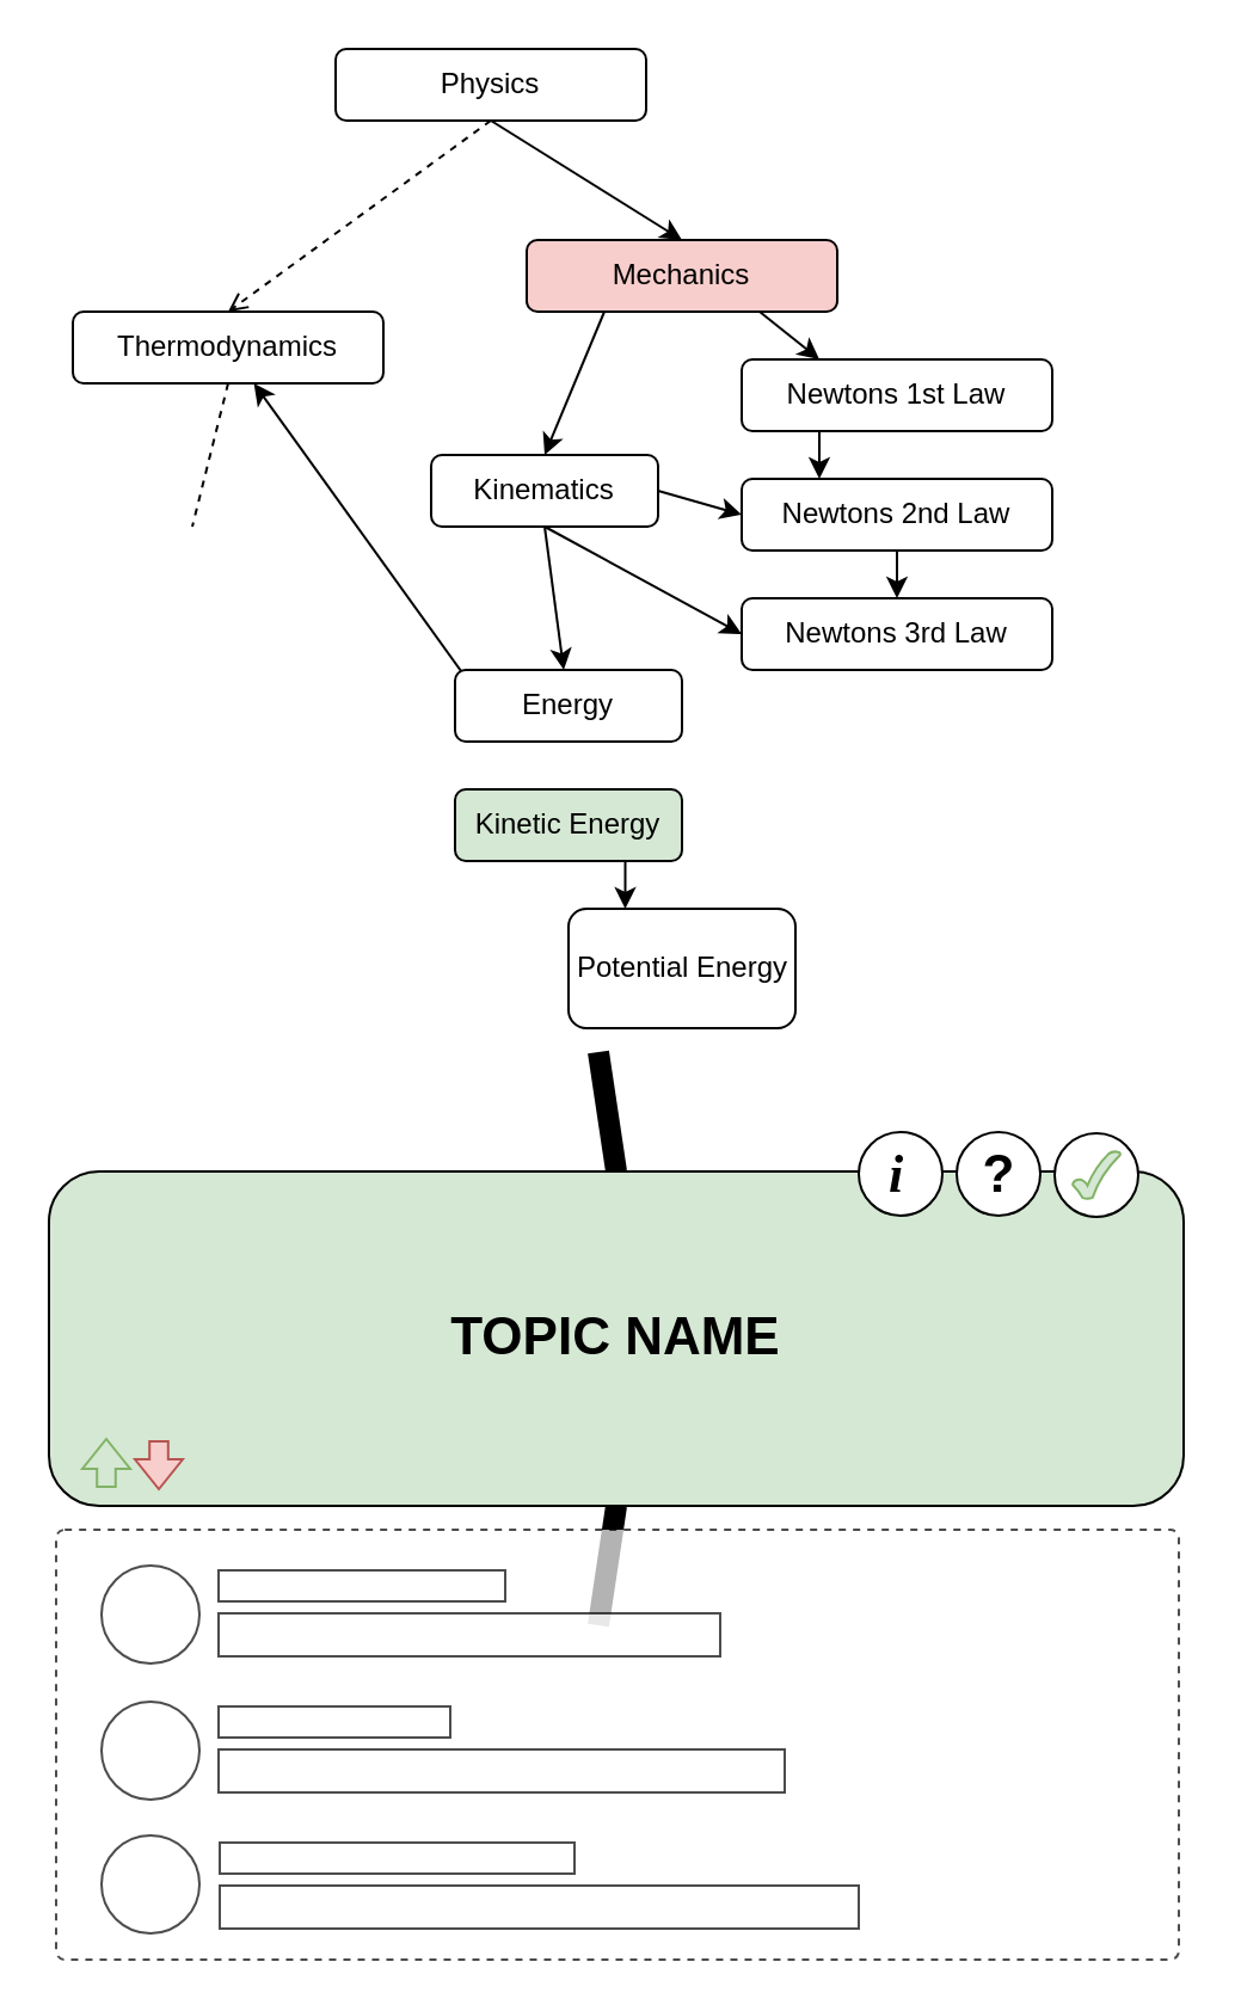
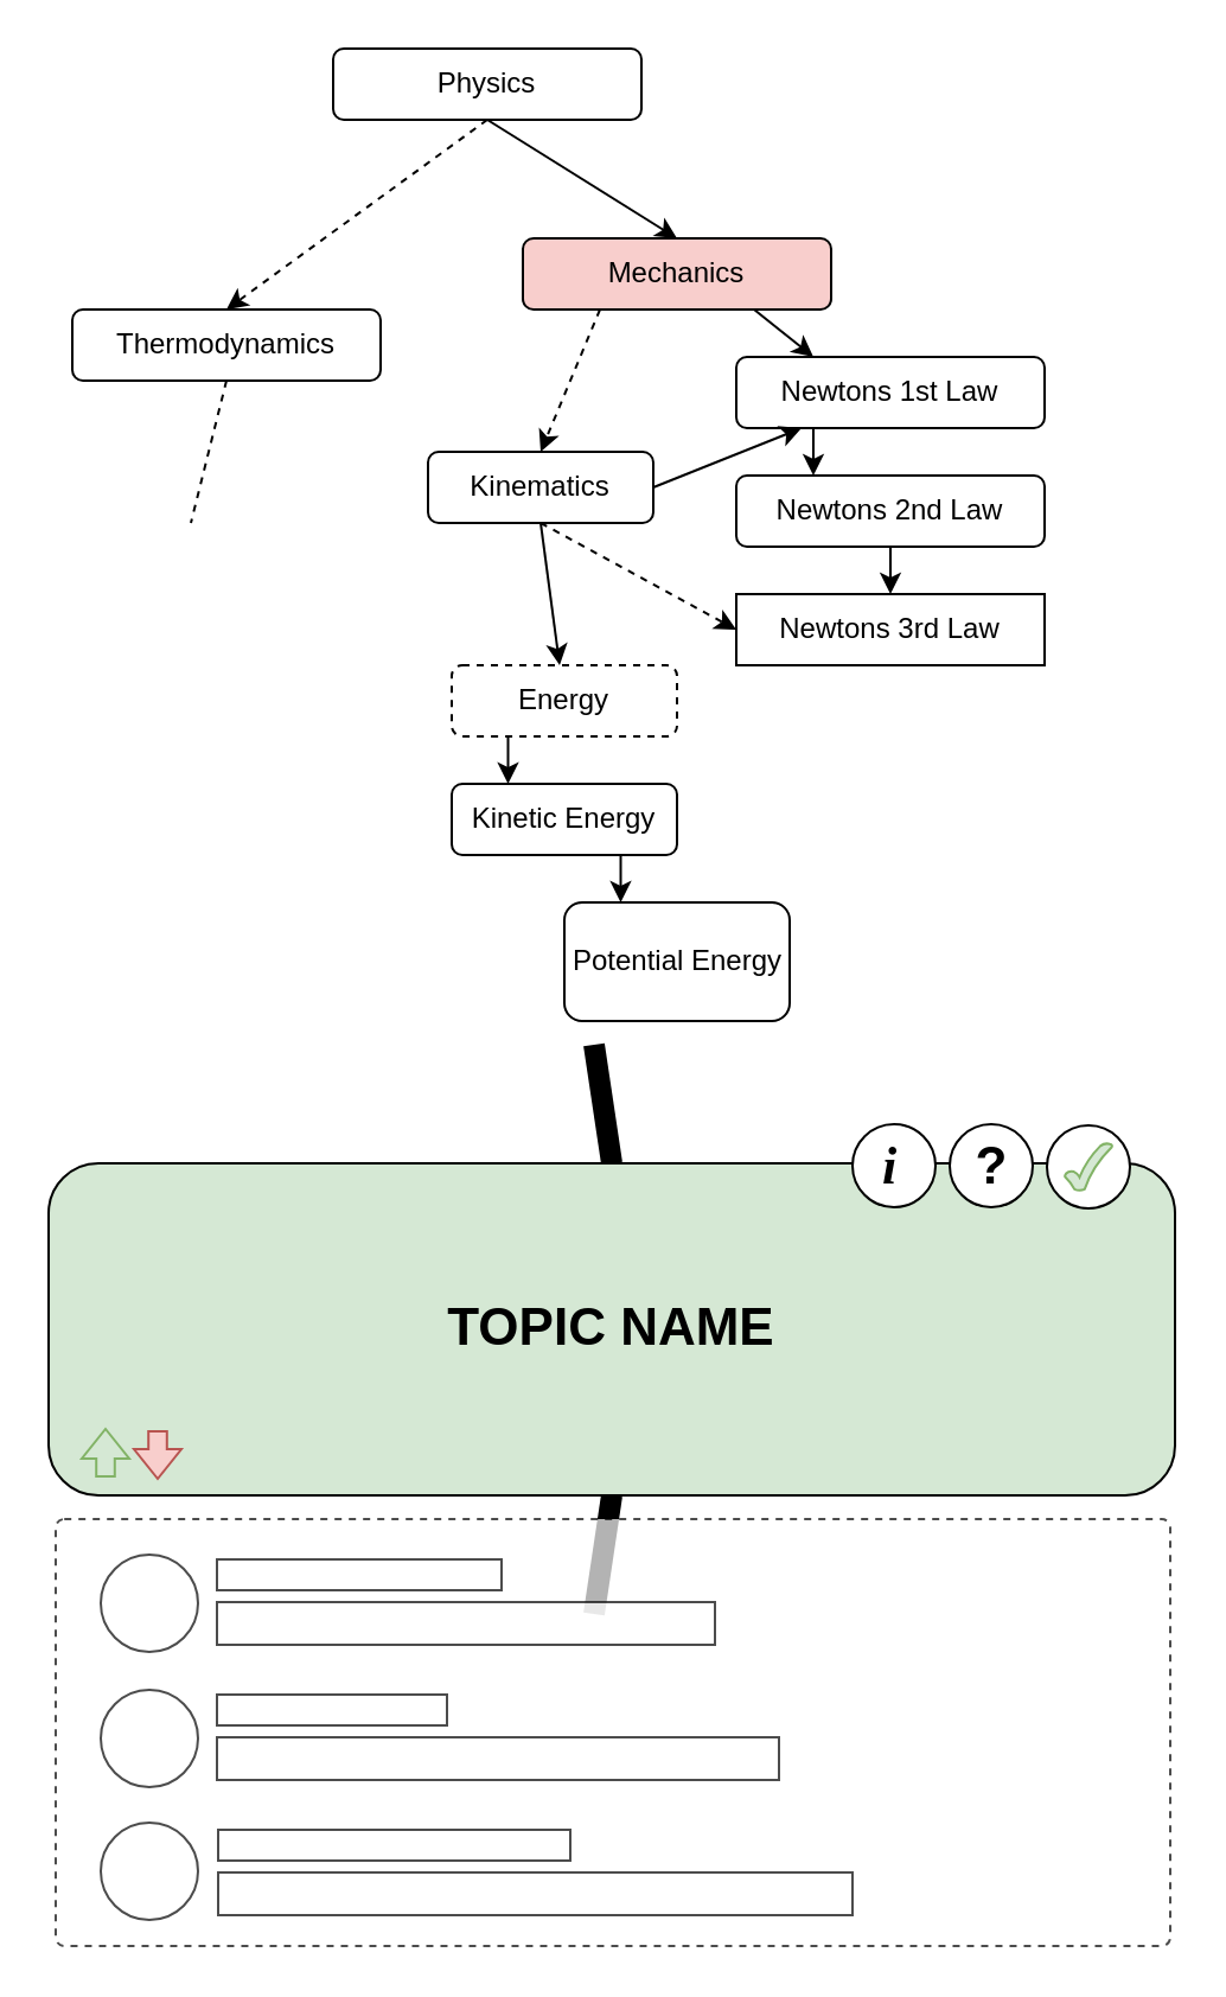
- <mxCell id="5" style="rounded=0;orthogonalLoop=1;jettySize=auto;html=1;exitX=0.5;exitY=1;exitDx=0;exitDy=0;entryX=0.5;entryY=0;entryDx=0;entryDy=0;dashed=1;endArrow=open;" parent="1" source="7" target="9" edge="1"><mxGeometry relative="1" as="geometry" /></mxCell>
+ <mxCell id="5" style="rounded=0;orthogonalLoop=1;jettySize=auto;html=1;exitX=0.5;exitY=1;exitDx=0;exitDy=0;entryX=0.5;entryY=0;entryDx=0;entryDy=0;dashed=1;" parent="1" source="7" target="9" edge="1"><mxGeometry relative="1" as="geometry" /></mxCell>
- <mxCell id="3" style="edgeStyle=none;rounded=0;orthogonalLoop=1;jettySize=auto;html=1;exitX=0.25;exitY=1;exitDx=0;exitDy=0;entryX=0.5;entryY=0;entryDx=0;entryDy=0;" parent="1" source="4" target="18" edge="1"><mxGeometry relative="1" as="geometry" /></mxCell>
+ <mxCell id="3" style="edgeStyle=none;rounded=0;orthogonalLoop=1;jettySize=auto;html=1;exitX=0.25;exitY=1;exitDx=0;exitDy=0;entryX=0.5;entryY=0;entryDx=0;entryDy=0;dashed=1;" parent="1" source="4" target="18" edge="1"><mxGeometry relative="1" as="geometry" /></mxCell>
- <mxCell id="15" style="edgeStyle=none;rounded=0;orthogonalLoop=1;jettySize=auto;html=1;exitX=1;exitY=0.5;exitDx=0;exitDy=0;entryX=0;entryY=0.5;entryDx=0;entryDy=0;" parent="1" source="18" target="13" edge="1"><mxGeometry relative="1" as="geometry" /></mxCell>
+ <mxCell id="15" style="edgeStyle=none;rounded=0;orthogonalLoop=1;jettySize=auto;html=1;exitX=1;exitY=0.5;exitDx=0;exitDy=0;" parent="1" source="18" target="11" edge="1"><mxGeometry relative="1" as="geometry" /></mxCell>
- <mxCell id="19" style="edgeStyle=none;rounded=0;orthogonalLoop=1;jettySize=auto;html=1;exitX=0.25;exitY=1;exitDx=0;exitDy=0;" parent="1" source="20" target="9" edge="1"><mxGeometry relative="1" as="geometry" /></mxCell>
+ <mxCell id="19" style="edgeStyle=none;rounded=0;orthogonalLoop=1;jettySize=auto;html=1;exitX=0.25;exitY=1;exitDx=0;exitDy=0;entryX=0.25;entryY=0;entryDx=0;entryDy=0;" parent="1" source="20" target="22" edge="1"><mxGeometry relative="1" as="geometry" /></mxCell>
- <mxCell id="16" style="edgeStyle=none;rounded=0;orthogonalLoop=1;jettySize=auto;html=1;exitX=0.5;exitY=1;exitDx=0;exitDy=0;entryX=0;entryY=0.5;entryDx=0;entryDy=0;" parent="1" source="18" target="14" edge="1"><mxGeometry relative="1" as="geometry" /></mxCell>
+ <mxCell id="16" style="edgeStyle=none;rounded=0;orthogonalLoop=1;jettySize=auto;html=1;exitX=0.5;exitY=1;exitDx=0;exitDy=0;entryX=0;entryY=0.5;entryDx=0;entryDy=0;dashed=1;" parent="1" source="18" target="14" edge="1"><mxGeometry relative="1" as="geometry" /></mxCell>
- <mxCell id="14" value="Newtons 3rd Law" style="rounded=1;whiteSpace=wrap;html=1;" parent="1" vertex="1"><mxGeometry x="310" y="250" width="130" height="30" as="geometry" /></mxCell>
+ <mxCell id="14" value="Newtons 3rd Law" style="whiteSpace=wrap;html=1;rounded=0;" parent="1" vertex="1"><mxGeometry x="310" y="250" width="130" height="30" as="geometry" /></mxCell>
- <mxCell id="20" value="Energy" style="rounded=1;whiteSpace=wrap;html=1;" parent="1" vertex="1"><mxGeometry x="190" y="280" width="95" height="30" as="geometry" /></mxCell>
+ <mxCell id="20" value="Energy" style="rounded=1;whiteSpace=wrap;html=1;dashed=1;" parent="1" vertex="1"><mxGeometry x="190" y="280" width="95" height="30" as="geometry" /></mxCell>
- <mxCell id="22" value="Kinetic Energy" style="rounded=1;whiteSpace=wrap;html=1;fillColor=#d5e8d4;" parent="1" vertex="1"><mxGeometry x="190" y="330" width="95" height="30" as="geometry" /></mxCell>
+ <mxCell id="22" value="Kinetic Energy" style="rounded=1;whiteSpace=wrap;html=1;" parent="1" vertex="1"><mxGeometry x="190" y="330" width="95" height="30" as="geometry" /></mxCell>
